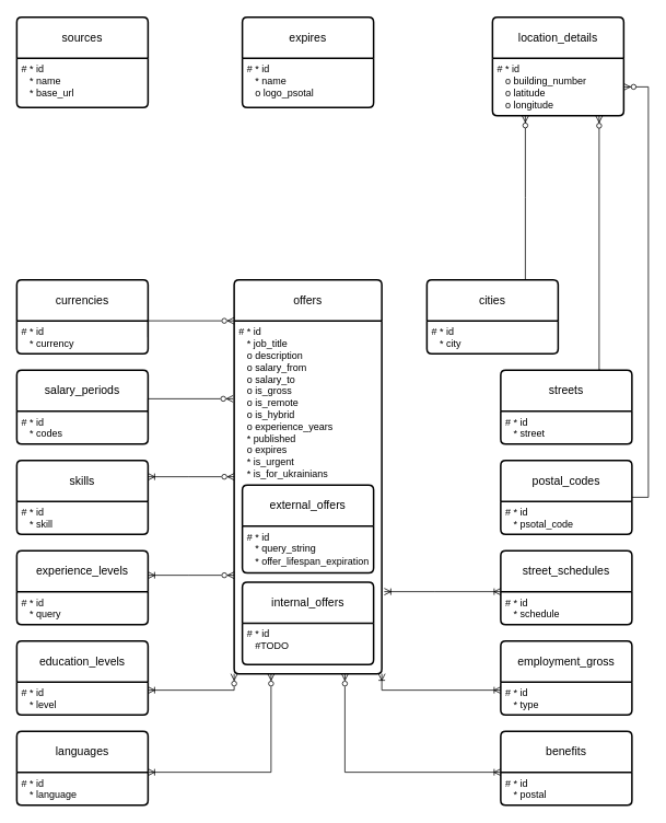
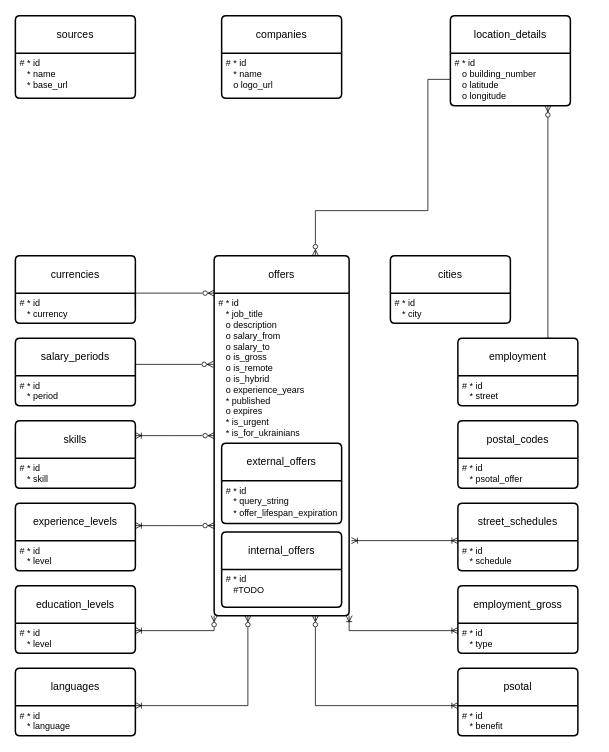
- <mxCell id="4" value="expires" style="swimlane;childLayout=stackLayout;horizontal=1;startSize=50;horizontalStack=0;rounded=1;fontSize=14;fontStyle=0;strokeWidth=2;resizeParent=0;resizeLast=1;shadow=0;dashed=0;align=center;arcSize=4;whiteSpace=wrap;html=1;" vertex="1" parent="1"><mxGeometry x="295" y="20" width="160" height="110" as="geometry" /></mxCell>
+ <mxCell id="4" value="companies" style="swimlane;childLayout=stackLayout;horizontal=1;startSize=50;horizontalStack=0;rounded=1;fontSize=14;fontStyle=0;strokeWidth=2;resizeParent=0;resizeLast=1;shadow=0;dashed=0;align=center;arcSize=4;whiteSpace=wrap;html=1;" vertex="1" parent="1"><mxGeometry x="295" y="20" width="160" height="110" as="geometry" /></mxCell>
- <mxCell id="5" value="# * id&lt;div&gt;&amp;nbsp; &amp;nbsp;* name&lt;/div&gt;&lt;div&gt;&amp;nbsp; &amp;nbsp;o logo_psotal&lt;/div&gt;" style="align=left;strokeColor=none;fillColor=none;spacingLeft=4;spacingRight=4;fontSize=12;verticalAlign=top;resizable=0;rotatable=0;part=1;html=1;whiteSpace=wrap;" vertex="1" parent="4"><mxGeometry y="50" width="160" height="60" as="geometry" /></mxCell>
+ <mxCell id="5" value="# * id&lt;div&gt;&amp;nbsp; &amp;nbsp;* name&lt;/div&gt;&lt;div&gt;&amp;nbsp; &amp;nbsp;o logo_url&lt;/div&gt;" style="align=left;strokeColor=none;fillColor=none;spacingLeft=4;spacingRight=4;fontSize=12;verticalAlign=top;resizable=0;rotatable=0;part=1;html=1;whiteSpace=wrap;" vertex="1" parent="4"><mxGeometry y="50" width="160" height="60" as="geometry" /></mxCell>
- <mxCell id="49" value="" style="edgeStyle=elbowEdgeStyle;fontSize=12;html=1;endArrow=ERzeroToMany;endFill=1;rounded=0;elbow=vertical;exitX=0.75;exitY=0;exitDx=0;exitDy=0;entryX=0.25;entryY=1;entryDx=0;entryDy=0;" edge="1" parent="1" source="43" target="25"><mxGeometry width="100" height="100" relative="1" as="geometry"><mxPoint x="710" y="300" as="sourcePoint" /><mxPoint x="790" y="210" as="targetPoint" /></mxGeometry></mxCell>
+ <mxCell id="35" value="" style="edgeStyle=orthogonalEdgeStyle;fontSize=12;html=1;endArrow=ERzeroToMany;rounded=0;elbow=vertical;entryX=0.75;entryY=0;entryDx=0;entryDy=0;endFill=0;exitX=0;exitY=0.5;exitDx=0;exitDy=0;" edge="1" parent="1" source="25" target="27"><mxGeometry width="100" height="100" relative="1" as="geometry"><mxPoint x="560" y="100" as="sourcePoint" /><mxPoint x="580" y="470" as="targetPoint" /><Array as="points"><mxPoint x="570" y="105" /><mxPoint x="570" y="280" /><mxPoint x="420" y="280" /></Array></mxGeometry></mxCell>
- <mxCell id="51" value="" style="edgeStyle=orthogonalEdgeStyle;fontSize=12;html=1;endArrow=ERzeroToMany;endFill=1;rounded=0;elbow=vertical;exitX=1;exitY=0.5;exitDx=0;exitDy=0;entryX=1;entryY=0.5;entryDx=0;entryDy=0;" edge="1" parent="1" source="47" target="25"><mxGeometry width="100" height="100" relative="1" as="geometry"><mxPoint x="740" y="550" as="sourcePoint" /><mxPoint x="740" y="240" as="targetPoint" /><Array as="points"><mxPoint x="790" y="605" /><mxPoint x="790" y="105" /></Array></mxGeometry></mxCell>
- <mxCell id="45" value="streets" style="swimlane;childLayout=stackLayout;horizontal=1;startSize=50;horizontalStack=0;rounded=1;fontSize=14;fontStyle=0;strokeWidth=2;resizeParent=0;resizeLast=1;shadow=0;dashed=0;align=center;arcSize=4;whiteSpace=wrap;html=1;" vertex="1" parent="1"><mxGeometry x="610" y="450" width="160" height="90" as="geometry" /></mxCell>
+ <mxCell id="45" value="employment" style="swimlane;childLayout=stackLayout;horizontal=1;startSize=50;horizontalStack=0;rounded=1;fontSize=14;fontStyle=0;strokeWidth=2;resizeParent=0;resizeLast=1;shadow=0;dashed=0;align=center;arcSize=4;whiteSpace=wrap;html=1;" vertex="1" parent="1"><mxGeometry x="610" y="450" width="160" height="90" as="geometry" /></mxCell>
- <mxCell id="9" value="# * id&lt;div&gt;&amp;nbsp; &amp;nbsp;* codes&lt;/div&gt;" style="align=left;strokeColor=none;fillColor=none;spacingLeft=4;spacingRight=4;fontSize=12;verticalAlign=top;resizable=0;rotatable=0;part=1;html=1;whiteSpace=wrap;" vertex="1" parent="8"><mxGeometry y="50" width="160" height="40" as="geometry" /></mxCell>
+ <mxCell id="9" value="# * id&lt;div&gt;&amp;nbsp; &amp;nbsp;* period&lt;/div&gt;" style="align=left;strokeColor=none;fillColor=none;spacingLeft=4;spacingRight=4;fontSize=12;verticalAlign=top;resizable=0;rotatable=0;part=1;html=1;whiteSpace=wrap;" vertex="1" parent="8"><mxGeometry y="50" width="160" height="40" as="geometry" /></mxCell>
- <mxCell id="48" value="# * id&lt;div&gt;&amp;nbsp; &amp;nbsp;* psotal_code&lt;/div&gt;" style="align=left;strokeColor=none;fillColor=none;spacingLeft=4;spacingRight=4;fontSize=12;verticalAlign=top;resizable=0;rotatable=0;part=1;html=1;whiteSpace=wrap;" vertex="1" parent="47"><mxGeometry y="50" width="160" height="40" as="geometry" /></mxCell>
+ <mxCell id="48" value="# * id&lt;div&gt;&amp;nbsp; &amp;nbsp;* psotal_offer&lt;/div&gt;" style="align=left;strokeColor=none;fillColor=none;spacingLeft=4;spacingRight=4;fontSize=12;verticalAlign=top;resizable=0;rotatable=0;part=1;html=1;whiteSpace=wrap;" vertex="1" parent="47"><mxGeometry y="50" width="160" height="40" as="geometry" /></mxCell>
- <mxCell id="11" value="# * id&lt;div&gt;&amp;nbsp; &amp;nbsp;* query&lt;/div&gt;" style="align=left;strokeColor=none;fillColor=none;spacingLeft=4;spacingRight=4;fontSize=12;verticalAlign=top;resizable=0;rotatable=0;part=1;html=1;whiteSpace=wrap;" vertex="1" parent="10"><mxGeometry y="50" width="160" height="40" as="geometry" /></mxCell>
+ <mxCell id="11" value="# * id&lt;div&gt;&amp;nbsp; &amp;nbsp;* level&lt;/div&gt;" style="align=left;strokeColor=none;fillColor=none;spacingLeft=4;spacingRight=4;fontSize=12;verticalAlign=top;resizable=0;rotatable=0;part=1;html=1;whiteSpace=wrap;" vertex="1" parent="10"><mxGeometry y="50" width="160" height="40" as="geometry" /></mxCell>
- <mxCell id="18" value="benefits" style="swimlane;childLayout=stackLayout;horizontal=1;startSize=50;horizontalStack=0;rounded=1;fontSize=14;fontStyle=0;strokeWidth=2;resizeParent=0;resizeLast=1;shadow=0;dashed=0;align=center;arcSize=4;whiteSpace=wrap;html=1;" vertex="1" parent="1"><mxGeometry x="610" y="890" width="160" height="90" as="geometry" /></mxCell>
+ <mxCell id="18" value="psotal" style="swimlane;childLayout=stackLayout;horizontal=1;startSize=50;horizontalStack=0;rounded=1;fontSize=14;fontStyle=0;strokeWidth=2;resizeParent=0;resizeLast=1;shadow=0;dashed=0;align=center;arcSize=4;whiteSpace=wrap;html=1;" vertex="1" parent="1"><mxGeometry x="610" y="890" width="160" height="90" as="geometry" /></mxCell>
- <mxCell id="19" value="# * id&lt;div&gt;&amp;nbsp; &amp;nbsp;* postal&lt;/div&gt;" style="align=left;strokeColor=none;fillColor=none;spacingLeft=4;spacingRight=4;fontSize=12;verticalAlign=top;resizable=0;rotatable=0;part=1;html=1;whiteSpace=wrap;" vertex="1" parent="18"><mxGeometry y="50" width="160" height="40" as="geometry" /></mxCell>
+ <mxCell id="19" value="# * id&lt;div&gt;&amp;nbsp; &amp;nbsp;* benefit&lt;/div&gt;" style="align=left;strokeColor=none;fillColor=none;spacingLeft=4;spacingRight=4;fontSize=12;verticalAlign=top;resizable=0;rotatable=0;part=1;html=1;whiteSpace=wrap;" vertex="1" parent="18"><mxGeometry y="50" width="160" height="40" as="geometry" /></mxCell>
